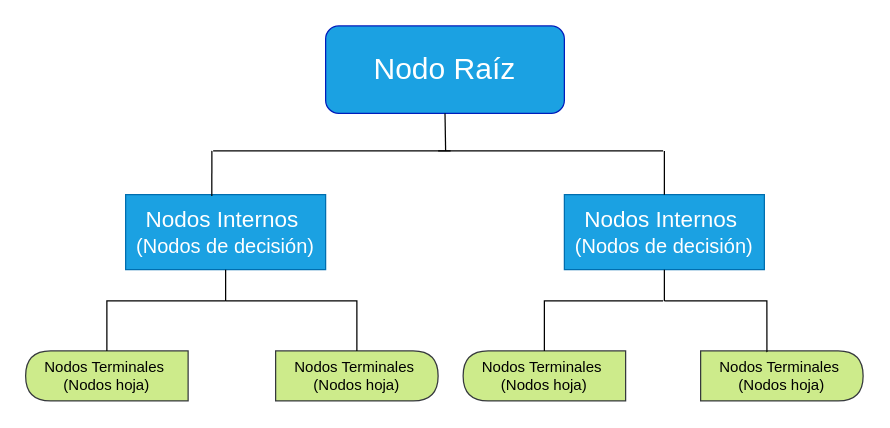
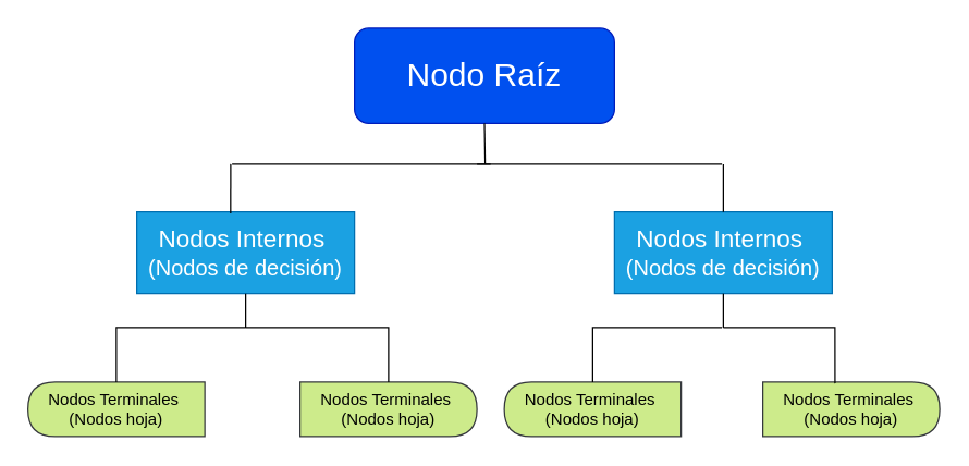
- <mxCell id="2" value="&lt;font style=&quot;font-size: 24px;&quot;&gt;Nodo Raíz&lt;/font&gt;" style="rounded=1;whiteSpace=wrap;html=1;fillColor=#1ba1e2;strokeColor=#001DBC;fontColor=#ffffff;" vertex="1" parent="1"><mxGeometry x="260" y="20" width="191" height="70" as="geometry" /></mxCell>
+ <mxCell id="2" value="&lt;font style=&quot;font-size: 24px;&quot;&gt;Nodo Raíz&lt;/font&gt;" style="rounded=1;whiteSpace=wrap;html=1;fillColor=#0050ef;strokeColor=#001DBC;fontColor=#ffffff;" vertex="1" parent="1"><mxGeometry x="260" y="20" width="191" height="70" as="geometry" /></mxCell>
